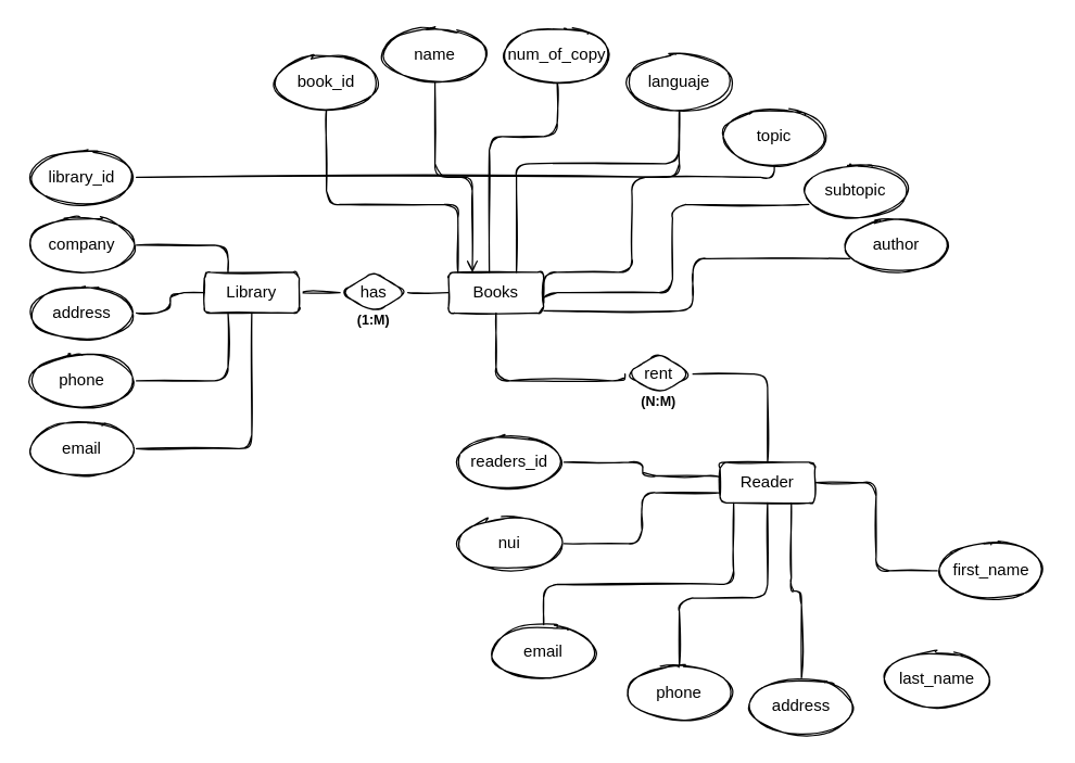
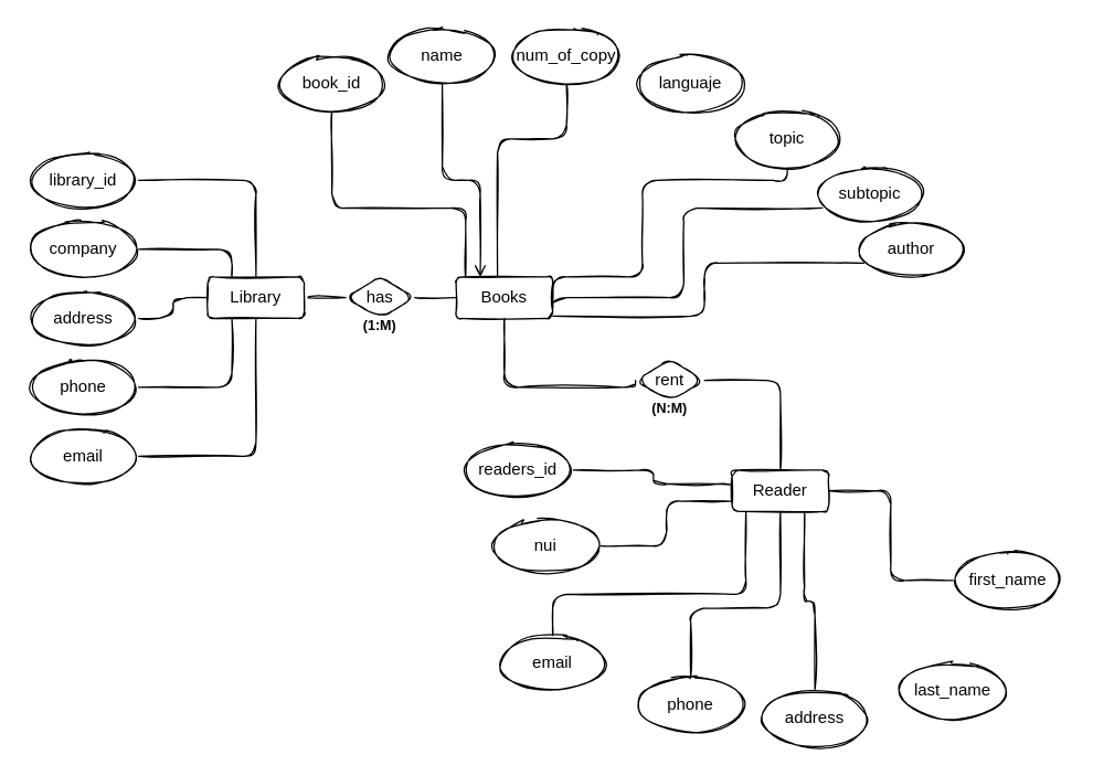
- <mxCell id="36" style="edgeStyle=orthogonalEdgeStyle;rounded=1;orthogonalLoop=1;jettySize=auto;html=1;entryX=0.714;entryY=0;entryDx=0;entryDy=0;entryPerimeter=0;endArrow=none;endFill=0;sketch=1;" edge="1" parent="1" source="37" target="5"><mxGeometry relative="1" as="geometry"><Array as="points"><mxPoint x="500" y="120" /><mxPoint x="380" y="120" /></Array></mxGeometry></mxCell>
- <mxCell id="7" style="edgeStyle=orthogonalEdgeStyle;rounded=1;orthogonalLoop=1;jettySize=auto;html=1;exitX=1;exitY=0.5;exitDx=0;exitDy=0;endArrow=none;endFill=0;sketch=1;" edge="1" parent="1" source="8" target="37"><mxGeometry relative="1" as="geometry" /></mxCell>
+ <mxCell id="7" style="edgeStyle=orthogonalEdgeStyle;rounded=1;orthogonalLoop=1;jettySize=auto;html=1;exitX=1;exitY=0.5;exitDx=0;exitDy=0;entryX=0.5;entryY=0;entryDx=0;entryDy=0;endArrow=none;endFill=0;sketch=1;" edge="1" parent="1" source="8" target="3"><mxGeometry relative="1" as="geometry" /></mxCell>
- <mxCell id="27" value="nui" style="ellipse;whiteSpace=wrap;html=1;sketch=1;rounded=1;" vertex="1" parent="1"><mxGeometry x="335" y="380" width="80" height="40" as="geometry" /></mxCell>
+ <mxCell id="27" value="nui" style="ellipse;whiteSpace=wrap;html=1;sketch=1;rounded=1;" vertex="1" parent="1"><mxGeometry x="355" y="375" width="80" height="40" as="geometry" /></mxCell>
